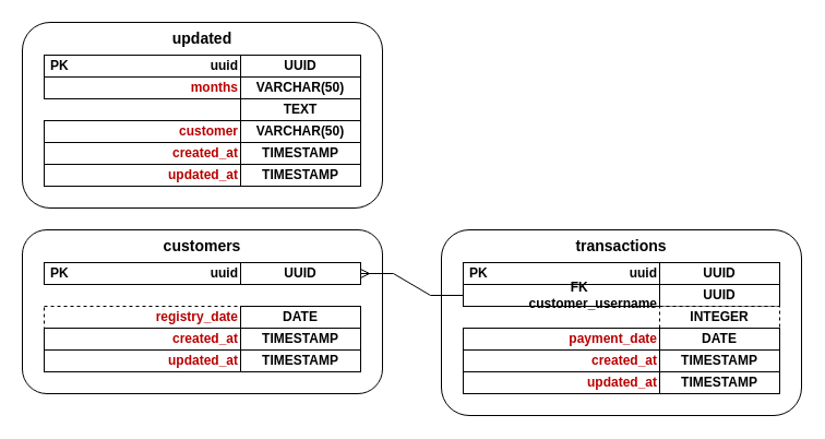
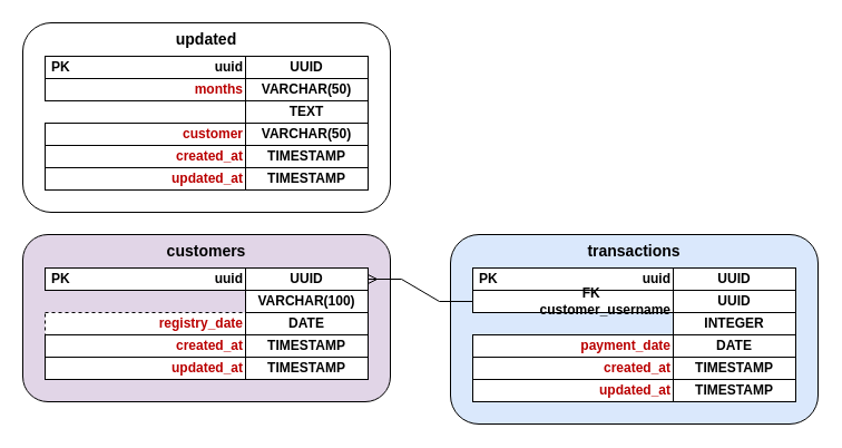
- <mxCell id="10" value="customers" style="rounded=1;whiteSpace=wrap;html=1;verticalAlign=top;fontSize=14;fontStyle=1" vertex="1" parent="1"><mxGeometry x="20" y="210" width="330" height="150" as="geometry" /></mxCell>
+ <mxCell id="10" value="customers" style="rounded=1;whiteSpace=wrap;html=1;verticalAlign=top;fontSize=14;fontStyle=1;fillColor=#e1d5e7;" vertex="1" parent="1"><mxGeometry x="20" y="210" width="330" height="150" as="geometry" /></mxCell>
+ <mxCell id="13" value="VARCHAR(100)" style="rounded=0;whiteSpace=wrap;html=1;align=center;fontStyle=1;fillColor=light-dark(#FFFFFF,#343A40);" vertex="1" parent="1"><mxGeometry x="220" y="260" width="110" height="20" as="geometry" /></mxCell>
- <mxCell id="29" value="INTEGER" style="rounded=0;whiteSpace=wrap;html=1;align=center;fontStyle=1;fillColor=light-dark(#FFFFFF,#343A40);dashed=1;" vertex="1" parent="1"><mxGeometry x="604" y="280" width="110" height="20" as="geometry" /></mxCell>
+ <mxCell id="29" value="INTEGER" style="rounded=0;whiteSpace=wrap;html=1;align=center;fontStyle=1;fillColor=light-dark(#FFFFFF,#343A40);" vertex="1" parent="1"><mxGeometry x="604" y="280" width="110" height="20" as="geometry" /></mxCell>
- <mxCell id="24" value="transactions" style="rounded=1;whiteSpace=wrap;html=1;verticalAlign=top;fontSize=14;fontStyle=1" vertex="1" parent="1"><mxGeometry x="404" y="210" width="330" height="170" as="geometry" /></mxCell>
+ <mxCell id="24" value="transactions" style="rounded=1;whiteSpace=wrap;html=1;verticalAlign=top;fontSize=14;fontStyle=1;fillColor=#dae8fc;" vertex="1" parent="1"><mxGeometry x="404" y="210" width="330" height="170" as="geometry" /></mxCell>
